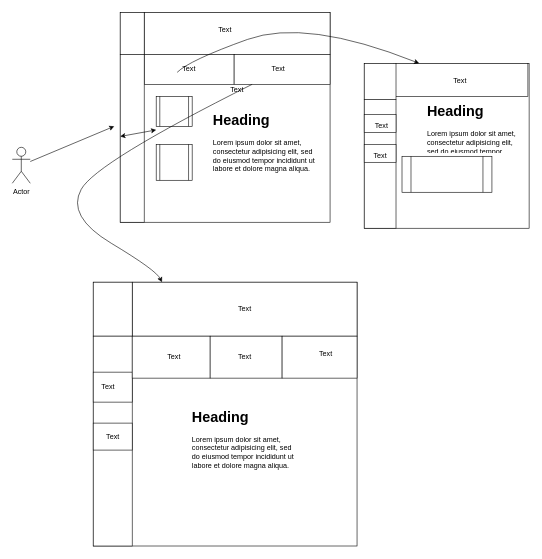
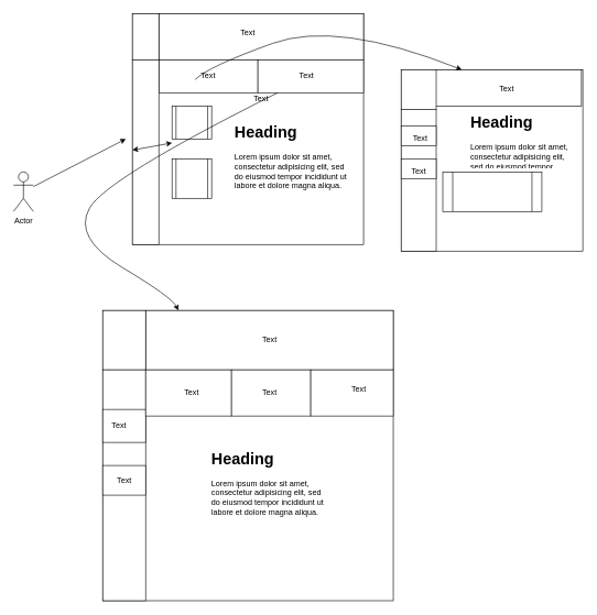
- <mxCell id="28" value="Actor" style="shape=umlActor;verticalLabelPosition=bottom;verticalAlign=top;html=1;outlineConnect=0;" parent="1" vertex="1"><mxGeometry x="20" y="245" width="30" height="60" as="geometry" /></mxCell>
+ <mxCell id="28" value="Actor" style="shape=umlActor;verticalLabelPosition=bottom;verticalAlign=top;html=1;outlineConnect=0;" parent="1" vertex="1"><mxGeometry x="20" y="260" width="30" height="60" as="geometry" /></mxCell>
